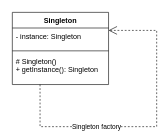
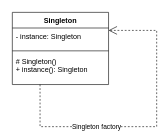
- <mxCell id="5" value="# Singleton()&#10;+ getInstance(): Singleton" style="text;strokeColor=none;fillColor=none;align=left;verticalAlign=top;spacingLeft=4;spacingRight=4;overflow=hidden;rotatable=0;points=[[0,0.5],[1,0.5]];portConstraint=eastwest;" parent="2" vertex="1"><mxGeometry y="68" width="160" height="52" as="geometry" /></mxCell>
+ <mxCell id="5" value="# Singleton()&#10;+ instance(): Singleton" style="text;strokeColor=none;fillColor=none;align=left;verticalAlign=top;spacingLeft=4;spacingRight=4;overflow=hidden;rotatable=0;points=[[0,0.5],[1,0.5]];portConstraint=eastwest;" parent="2" vertex="1"><mxGeometry y="68" width="160" height="52" as="geometry" /></mxCell>
